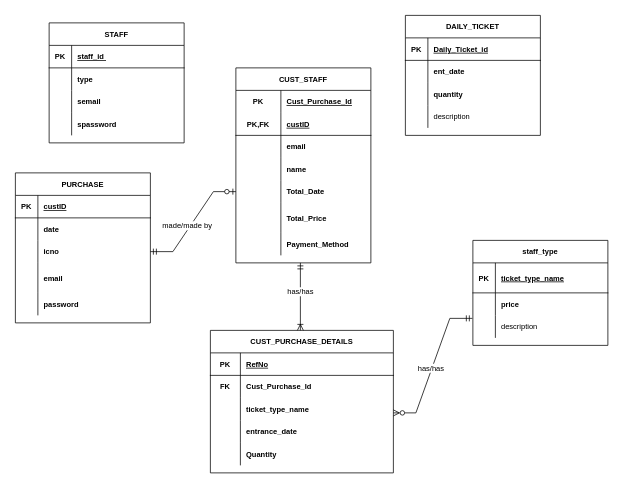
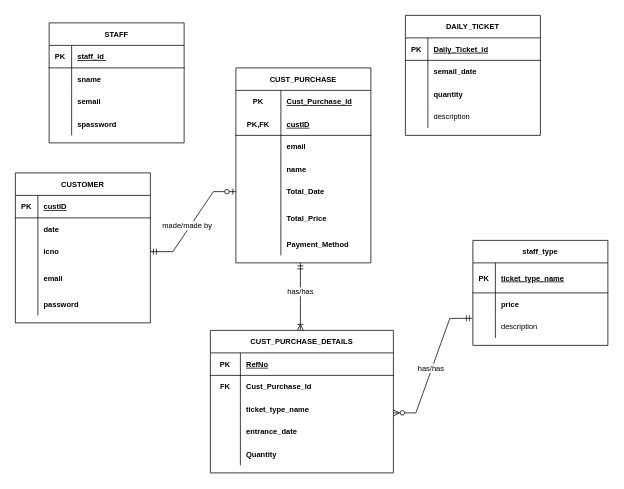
- <mxCell id="21" value="ent_date" style="shape=partialRectangle;connectable=0;fillColor=none;top=0;left=0;bottom=0;right=0;align=left;spacingLeft=6;overflow=hidden;fontSize=10;fontStyle=1" vertex="1" parent="19"><mxGeometry x="30" width="150" height="30" as="geometry"><mxRectangle width="150" height="30" as="alternateBounds" /></mxGeometry></mxCell>
+ <mxCell id="21" value="semail_date" style="shape=partialRectangle;connectable=0;fillColor=none;top=0;left=0;bottom=0;right=0;align=left;spacingLeft=6;overflow=hidden;fontSize=10;fontStyle=1" vertex="1" parent="19"><mxGeometry x="30" width="150" height="30" as="geometry"><mxRectangle width="150" height="30" as="alternateBounds" /></mxGeometry></mxCell>
- <mxCell id="8" value="type" style="shape=partialRectangle;connectable=0;fillColor=none;top=0;left=0;bottom=0;right=0;align=left;spacingLeft=6;overflow=hidden;fontSize=10;fontStyle=1" vertex="1" parent="6"><mxGeometry x="30" width="150" height="30" as="geometry"><mxRectangle width="150" height="30" as="alternateBounds" /></mxGeometry></mxCell>
+ <mxCell id="8" value="sname" style="shape=partialRectangle;connectable=0;fillColor=none;top=0;left=0;bottom=0;right=0;align=left;spacingLeft=6;overflow=hidden;fontSize=10;fontStyle=1" vertex="1" parent="6"><mxGeometry x="30" width="150" height="30" as="geometry"><mxRectangle width="150" height="30" as="alternateBounds" /></mxGeometry></mxCell>
- <mxCell id="54" value="CUST_STAFF" style="shape=table;startSize=30;container=1;collapsible=1;childLayout=tableLayout;fixedRows=1;rowLines=0;fontStyle=1;align=center;resizeLast=1;fontSize=10;labelBorderColor=none;" vertex="1" parent="1"><mxGeometry x="314" y="90" width="180" height="260" as="geometry" /></mxCell>
+ <mxCell id="54" value="CUST_PURCHASE" style="shape=table;startSize=30;container=1;collapsible=1;childLayout=tableLayout;fixedRows=1;rowLines=0;fontStyle=1;align=center;resizeLast=1;fontSize=10;labelBorderColor=none;" vertex="1" parent="1"><mxGeometry x="314" y="90" width="180" height="260" as="geometry" /></mxCell>
- <mxCell id="28" value="PURCHASE" style="shape=table;startSize=30;container=1;collapsible=1;childLayout=tableLayout;fixedRows=1;rowLines=0;fontStyle=1;align=center;resizeLast=1;fontSize=10;" vertex="1" parent="1"><mxGeometry x="20" y="230" width="180" height="200" as="geometry" /></mxCell>
+ <mxCell id="28" value="CUSTOMER" style="shape=table;startSize=30;container=1;collapsible=1;childLayout=tableLayout;fixedRows=1;rowLines=0;fontStyle=1;align=center;resizeLast=1;fontSize=10;" vertex="1" parent="1"><mxGeometry x="20" y="230" width="180" height="200" as="geometry" /></mxCell>
